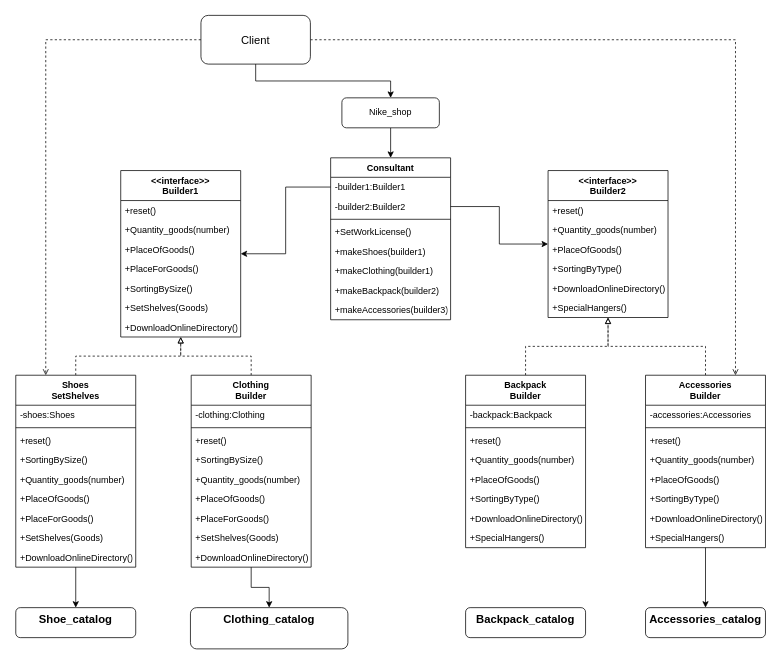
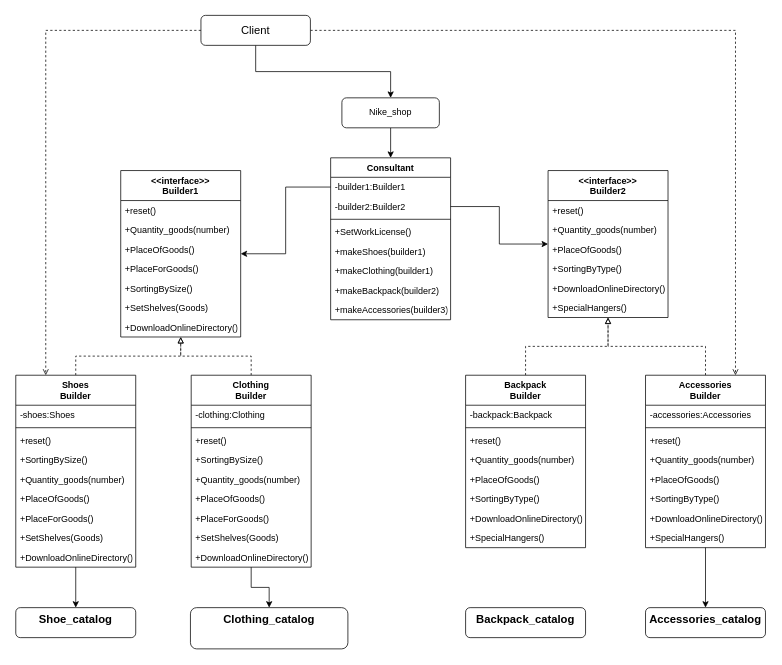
- <mxCell id="82" value="Client" style="rounded=1;whiteSpace=wrap;html=1;fontSize=15;" parent="1" vertex="1"><mxGeometry x="267" y="20" width="146" height="65" as="geometry" /></mxCell>
+ <mxCell id="82" value="Client" style="rounded=1;whiteSpace=wrap;html=1;fontSize=15;" parent="1" vertex="1"><mxGeometry x="267" y="20" width="146" height="40" as="geometry" /></mxCell>
- <mxCell id="23" value="Shoes&#10;SetShelves" style="swimlane;fontStyle=1;align=center;verticalAlign=top;childLayout=stackLayout;horizontal=1;startSize=40;horizontalStack=0;resizeParent=1;resizeParentMax=0;resizeLast=0;collapsible=1;marginBottom=0;" parent="1" vertex="1"><mxGeometry x="20" y="500" width="160" height="256" as="geometry" /></mxCell>
+ <mxCell id="23" value="Shoes&#10;Builder" style="swimlane;fontStyle=1;align=center;verticalAlign=top;childLayout=stackLayout;horizontal=1;startSize=40;horizontalStack=0;resizeParent=1;resizeParentMax=0;resizeLast=0;collapsible=1;marginBottom=0;" parent="1" vertex="1"><mxGeometry x="20" y="500" width="160" height="256" as="geometry" /></mxCell>
